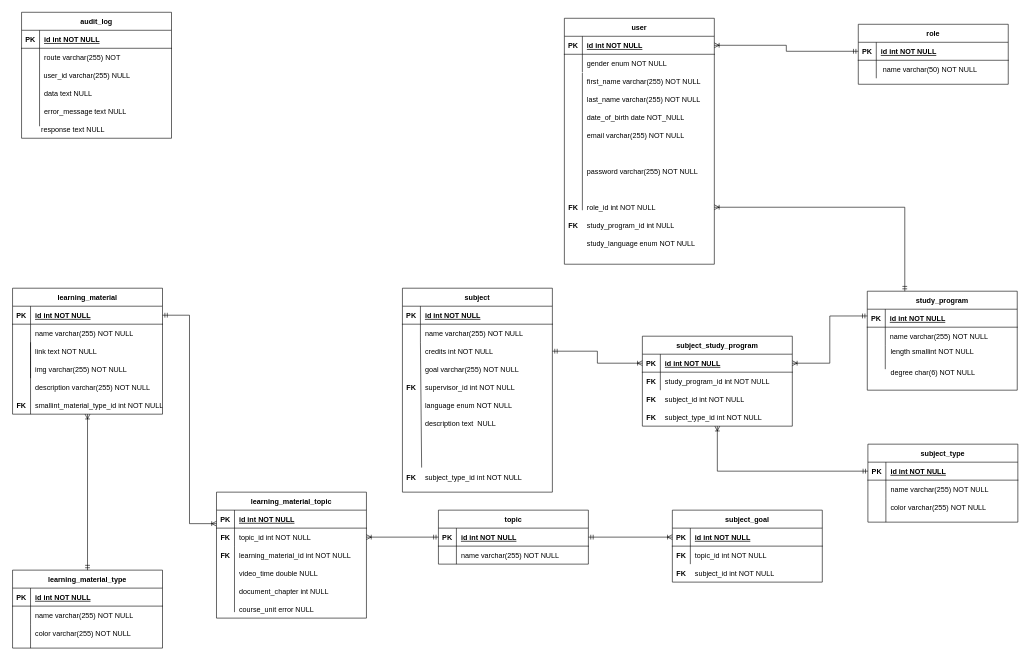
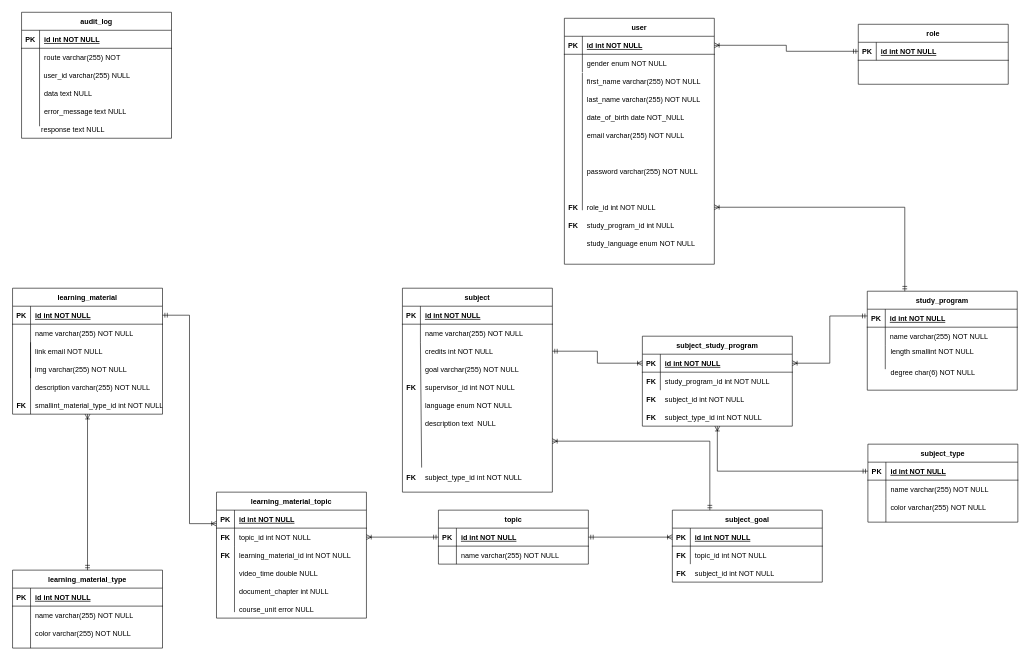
- <mxCell id="8" value=" name varchar(50) NOT NULL" style="shape=partialRectangle;overflow=hidden;connectable=0;fillColor=none;top=0;left=0;bottom=0;right=0;align=left;spacingLeft=6;" parent="6" vertex="1"><mxGeometry x="30" width="220" height="30" as="geometry"><mxRectangle width="220" height="30" as="alternateBounds" /></mxGeometry></mxCell>
- <mxCell id="56" value="link text NOT NULL" style="shape=partialRectangle;overflow=hidden;connectable=0;fillColor=none;top=0;left=0;bottom=0;right=0;align=left;spacingLeft=6;" parent="54" vertex="1"><mxGeometry x="30" width="220" height="30" as="geometry"><mxRectangle width="220" height="30" as="alternateBounds" /></mxGeometry></mxCell>
+ <mxCell id="56" value="link email NOT NULL" style="shape=partialRectangle;overflow=hidden;connectable=0;fillColor=none;top=0;left=0;bottom=0;right=0;align=left;spacingLeft=6;" parent="54" vertex="1"><mxGeometry x="30" width="220" height="30" as="geometry"><mxRectangle width="220" height="30" as="alternateBounds" /></mxGeometry></mxCell>
+ <mxCell id="200" value="" style="fontSize=12;html=1;endArrow=ERoneToMany;startArrow=ERmandOne;rounded=0;edgeStyle=orthogonalEdgeStyle;entryX=1;entryY=0.75;entryDx=0;entryDy=0;exitX=0.25;exitY=0;exitDx=0;exitDy=0;" parent="1" source="189" target="65" edge="1"><mxGeometry width="100" height="100" relative="1" as="geometry"><mxPoint x="840" y="910.001" as="sourcePoint" /><mxPoint x="980" y="790.06" as="targetPoint" /></mxGeometry></mxCell>
